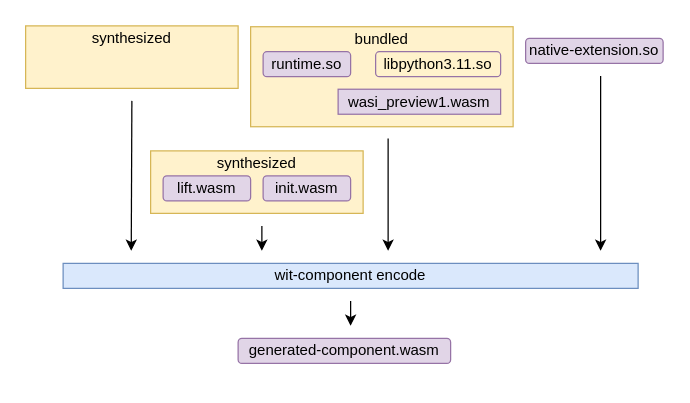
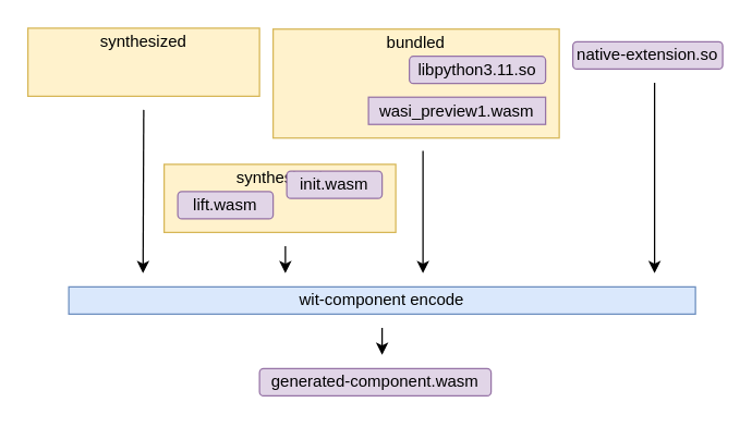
- <mxCell id="7" value="&lt;div&gt;runtime.so&lt;/div&gt;" style="rounded=1;whiteSpace=wrap;html=1;fillColor=#e1d5e7;strokeColor=#9673a6;" parent="1" vertex="1"><mxGeometry x="210" y="40.69" width="70" height="20" as="geometry" /></mxCell>
- <mxCell id="8" value="libpython3.11.so" style="rounded=1;whiteSpace=wrap;html=1;fillColor=#fff2cc;strokeColor=#9673a6;" parent="1" vertex="1"><mxGeometry x="300" y="40.69" width="100" height="20" as="geometry" /></mxCell>
+ <mxCell id="8" value="libpython3.11.so" style="rounded=1;whiteSpace=wrap;html=1;fillColor=#e1d5e7;strokeColor=#9673a6;" parent="1" vertex="1"><mxGeometry x="300" y="40.69" width="100" height="20" as="geometry" /></mxCell>
- <mxCell id="13" value="init.wasm" style="rounded=1;whiteSpace=wrap;html=1;fillColor=#e1d5e7;strokeColor=#9673a6;" parent="1" vertex="1"><mxGeometry x="210" y="140" width="70" height="20" as="geometry" /></mxCell>
+ <mxCell id="13" value="init.wasm" style="rounded=1;whiteSpace=wrap;html=1;fillColor=#e1d5e7;strokeColor=#9673a6;" parent="1" vertex="1"><mxGeometry x="210" y="125" width="70" height="20" as="geometry" /></mxCell>
